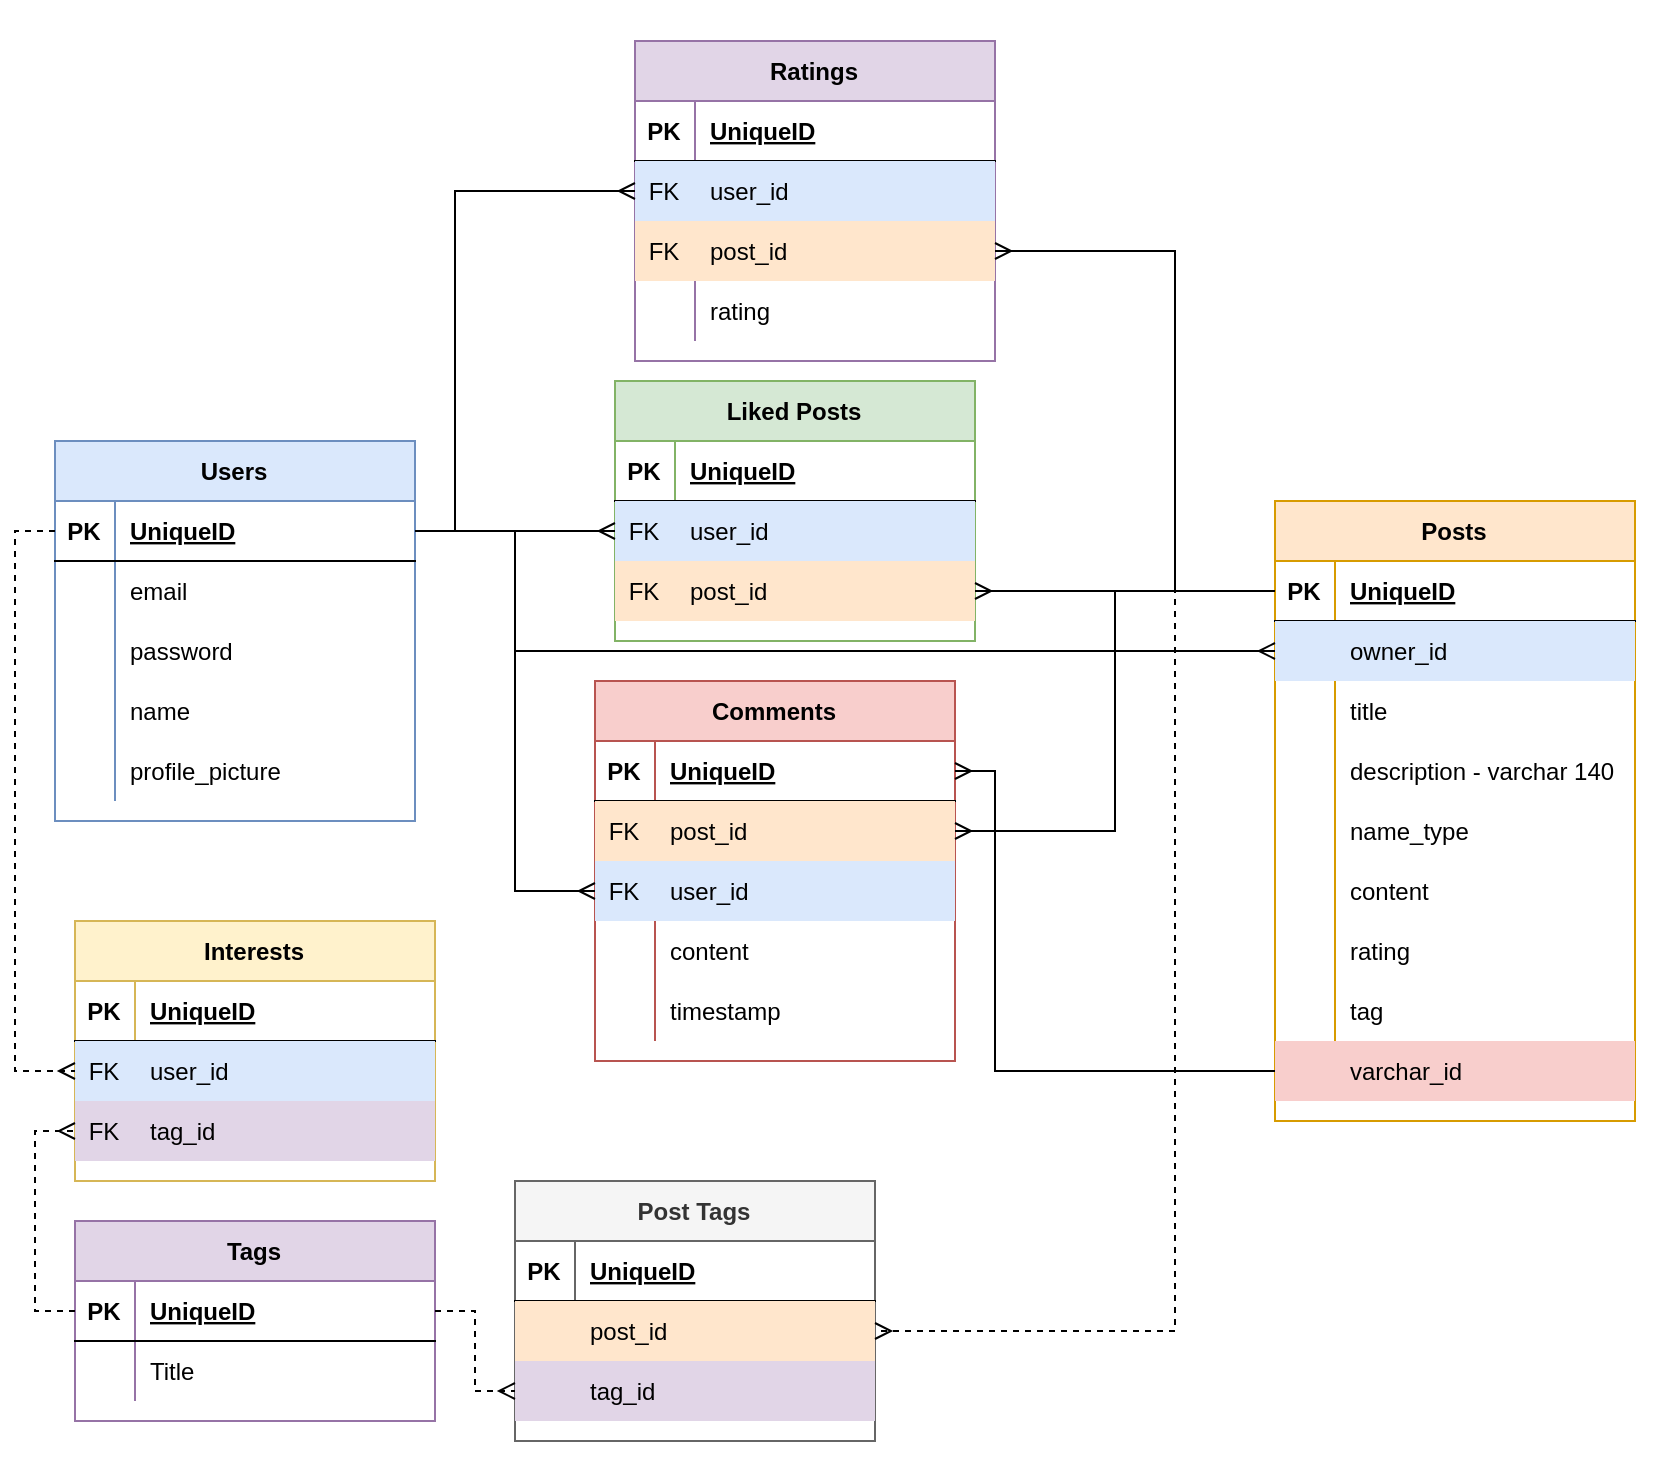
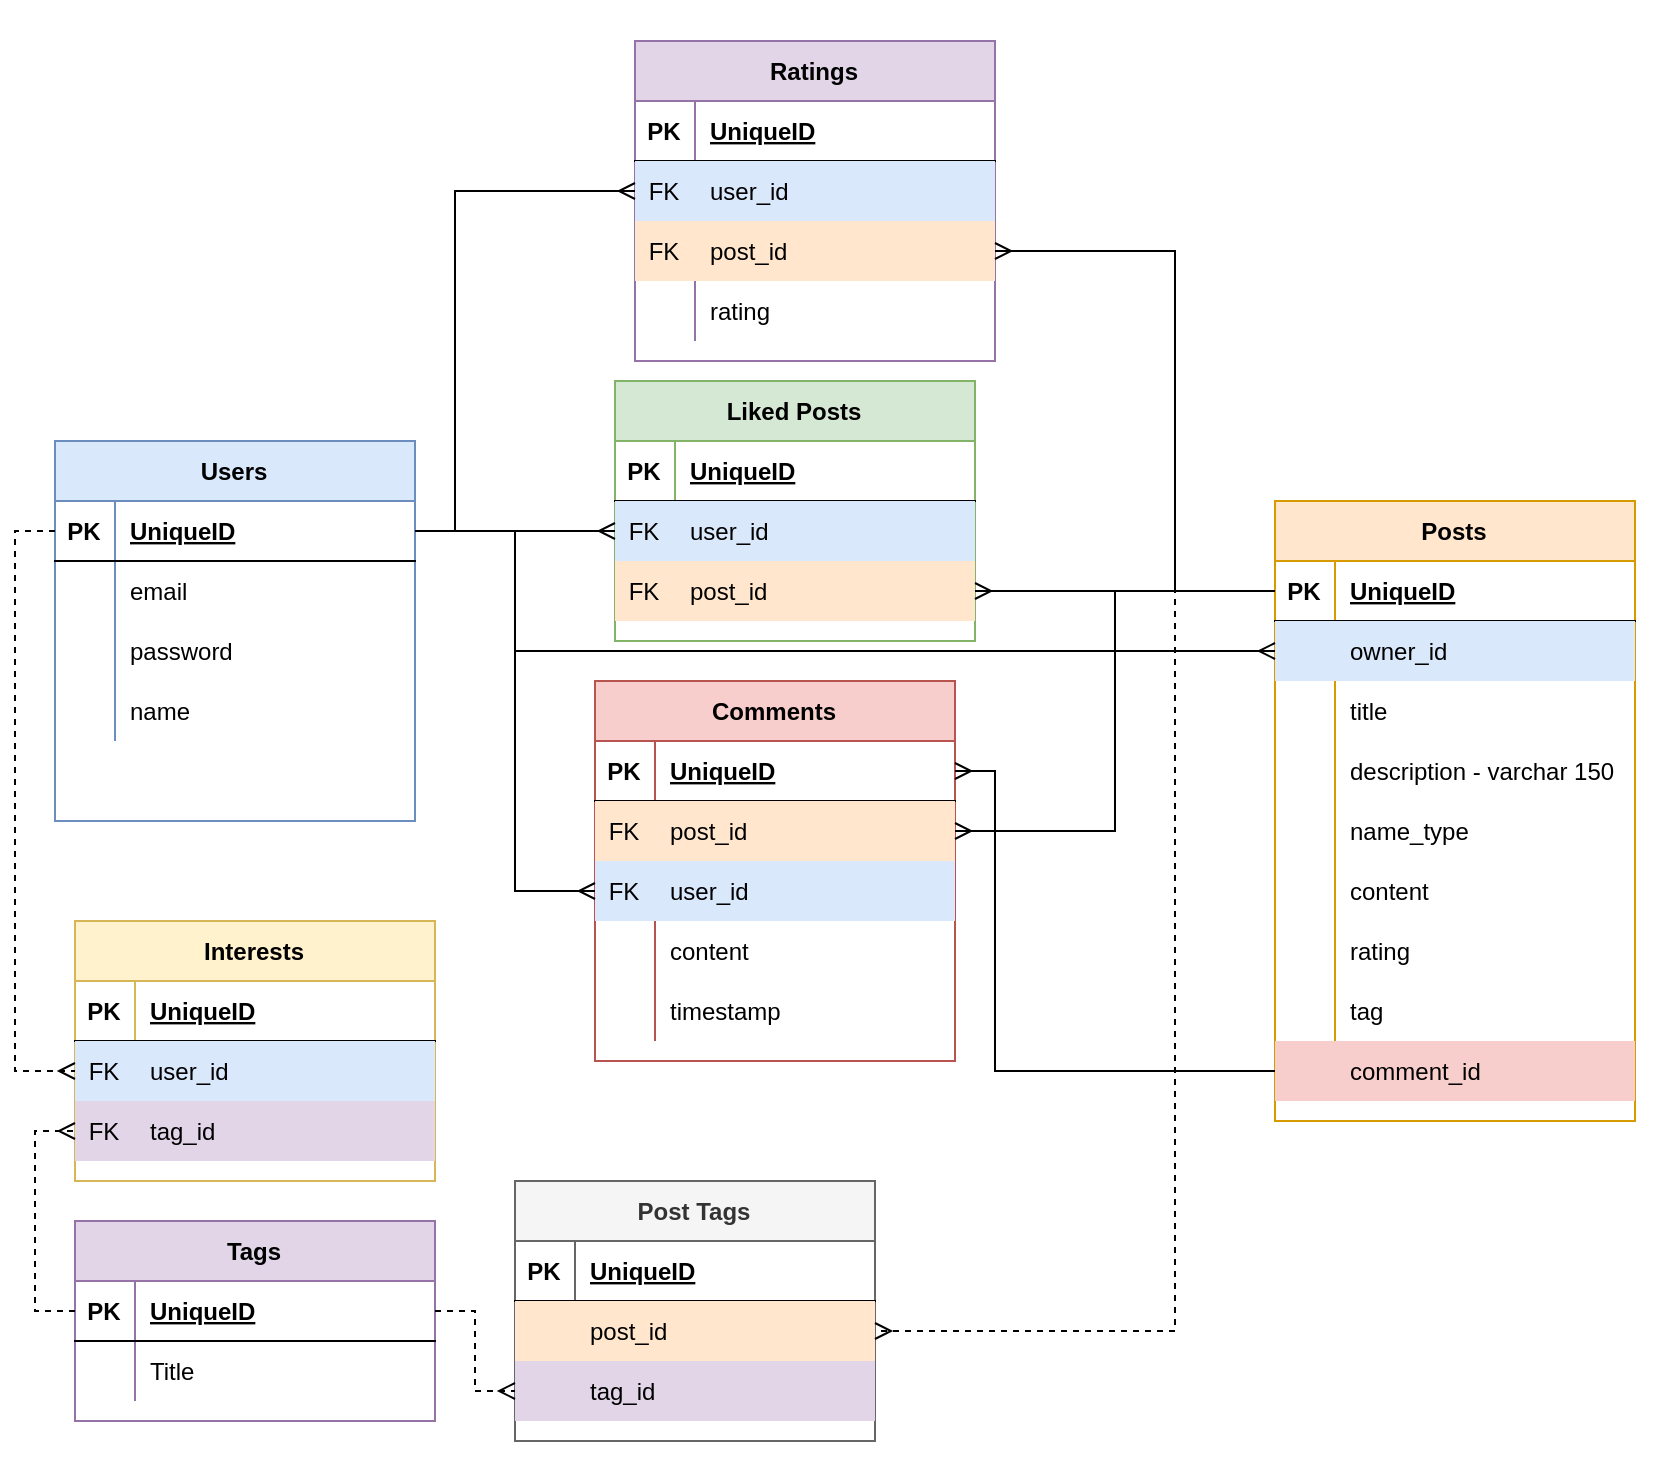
- <mxCell id="17" value="profile_picture" style="shape=partialRectangle;connectable=0;fillColor=none;top=0;left=0;bottom=0;right=0;align=left;spacingLeft=6;overflow=hidden;" vertex="1" parent="15"><mxGeometry x="30" width="150" height="30" as="geometry"><mxRectangle width="150" height="30" as="alternateBounds" /></mxGeometry></mxCell>
- <mxCell id="30" value="description - varchar 140" style="shape=partialRectangle;connectable=0;fillColor=none;top=0;left=0;bottom=0;right=0;align=left;spacingLeft=6;overflow=hidden;" vertex="1" parent="28"><mxGeometry x="30" width="150" height="30" as="geometry"><mxRectangle width="150" height="30" as="alternateBounds" /></mxGeometry></mxCell>
+ <mxCell id="30" value="description - varchar 150" style="shape=partialRectangle;connectable=0;fillColor=none;top=0;left=0;bottom=0;right=0;align=left;spacingLeft=6;overflow=hidden;" vertex="1" parent="28"><mxGeometry x="30" width="150" height="30" as="geometry"><mxRectangle width="150" height="30" as="alternateBounds" /></mxGeometry></mxCell>
- <mxCell id="45" value="varchar_id" style="shape=partialRectangle;connectable=0;fillColor=none;top=0;left=0;bottom=0;right=0;align=left;spacingLeft=6;overflow=hidden;" vertex="1" parent="43"><mxGeometry x="30" width="150" height="30" as="geometry"><mxRectangle width="150" height="30" as="alternateBounds" /></mxGeometry></mxCell>
+ <mxCell id="45" value="comment_id" style="shape=partialRectangle;connectable=0;fillColor=none;top=0;left=0;bottom=0;right=0;align=left;spacingLeft=6;overflow=hidden;" vertex="1" parent="43"><mxGeometry x="30" width="150" height="30" as="geometry"><mxRectangle width="150" height="30" as="alternateBounds" /></mxGeometry></mxCell>
